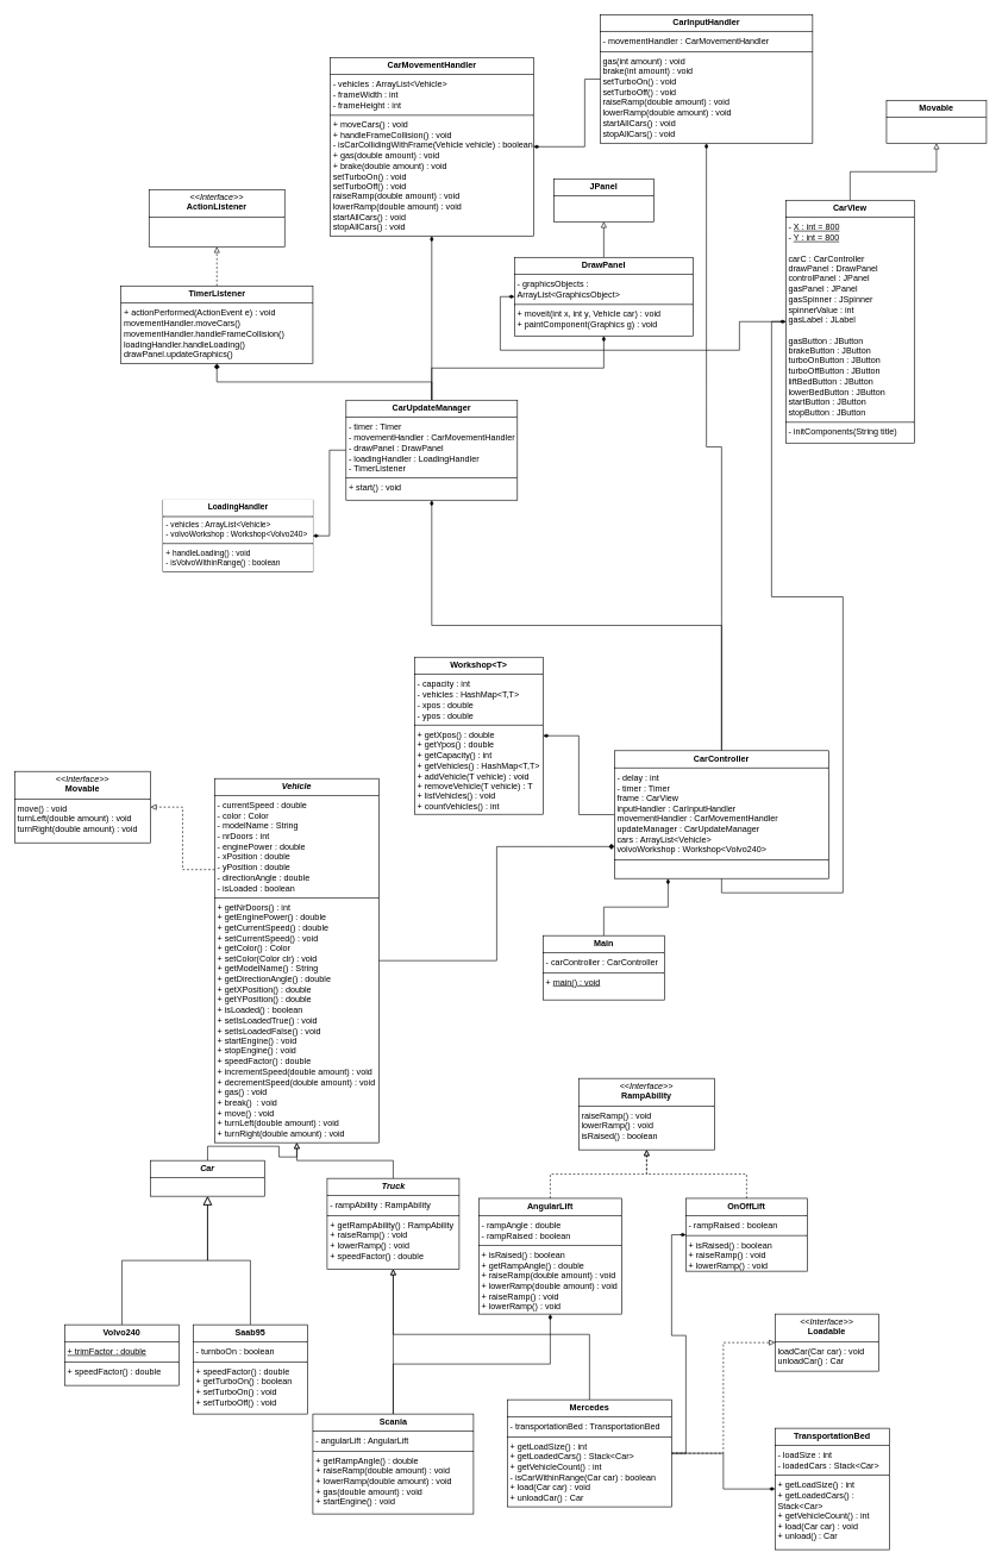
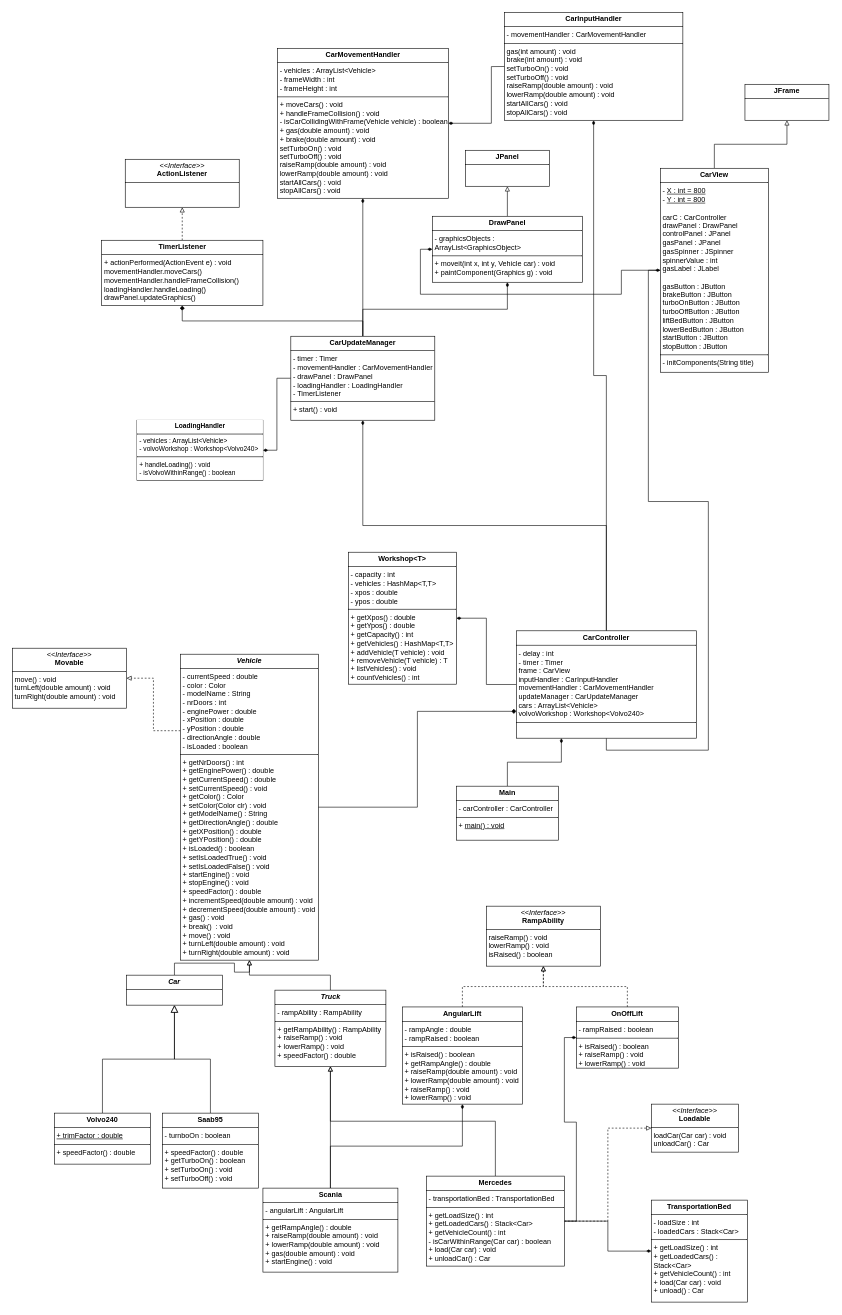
- <mxCell id="44" value="&lt;p style=&quot;margin:0px;margin-top:4px;text-align:center;&quot;&gt;&lt;b&gt;Movable&lt;/b&gt;&lt;/p&gt;&lt;hr size=&quot;1&quot; style=&quot;border-style:solid;&quot;&gt;&lt;div style=&quot;height:2px;&quot;&gt;&lt;/div&gt;&lt;div style=&quot;height:2px;&quot;&gt;&lt;/div&gt;" style="verticalAlign=top;align=left;overflow=fill;html=1;whiteSpace=wrap;" parent="1" vertex="1"><mxGeometry x="1241" y="140" width="140" height="60" as="geometry" /></mxCell>
+ <mxCell id="44" value="&lt;p style=&quot;margin:0px;margin-top:4px;text-align:center;&quot;&gt;&lt;b&gt;JFrame&lt;/b&gt;&lt;/p&gt;&lt;hr size=&quot;1&quot; style=&quot;border-style:solid;&quot;&gt;&lt;div style=&quot;height:2px;&quot;&gt;&lt;/div&gt;&lt;div style=&quot;height:2px;&quot;&gt;&lt;/div&gt;" style="verticalAlign=top;align=left;overflow=fill;html=1;whiteSpace=wrap;" parent="1" vertex="1"><mxGeometry x="1241" y="140" width="140" height="60" as="geometry" /></mxCell>
